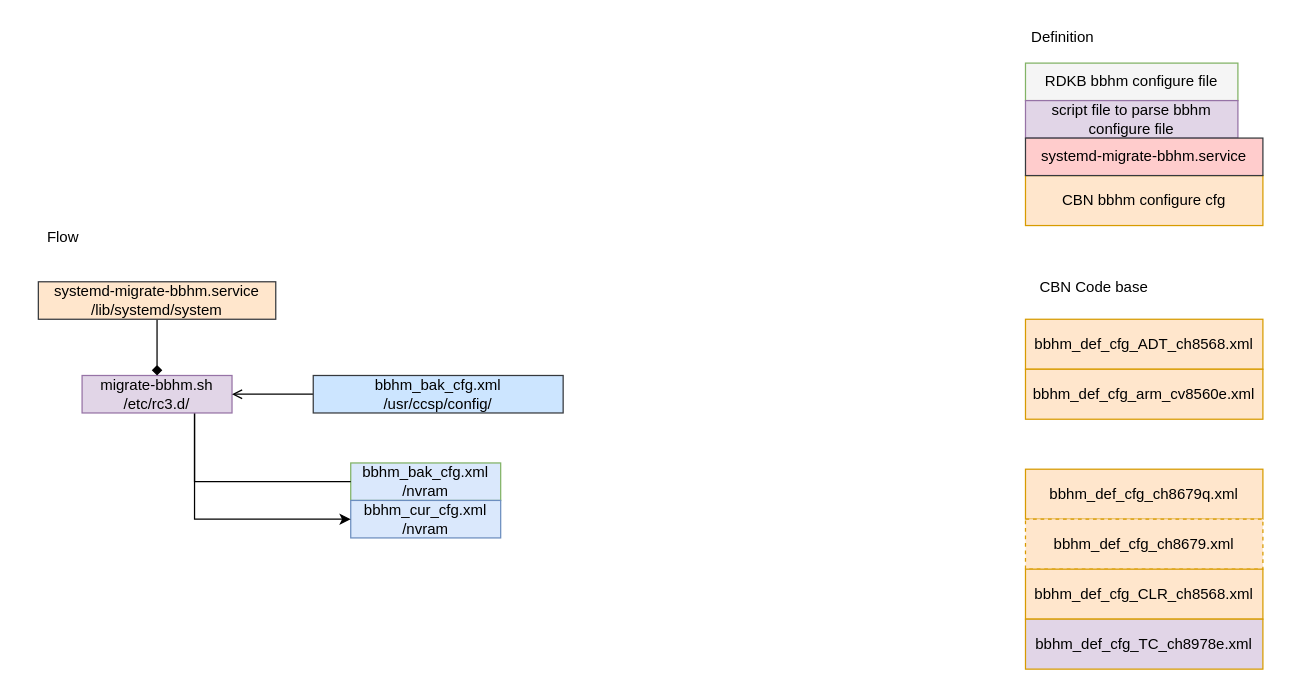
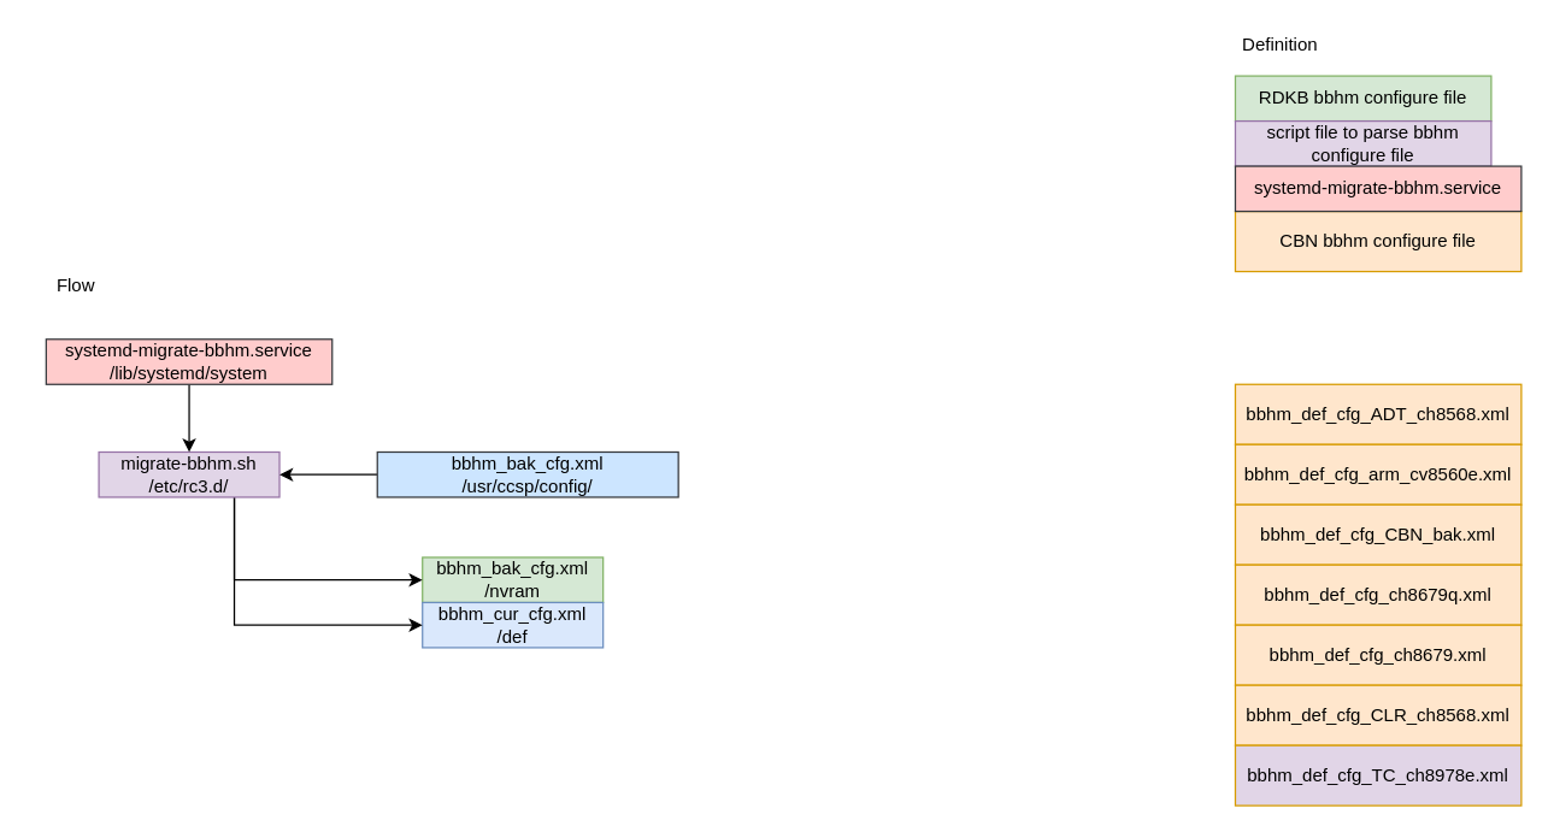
- <mxCell id="15" value="RDKB bbhm configure file" style="rounded=0;whiteSpace=wrap;html=1;fillColor=#f5f5f5;strokeColor=#82b366;" vertex="1" parent="1"><mxGeometry x="820" y="50" width="170" height="30" as="geometry" /></mxCell>
+ <mxCell id="15" value="RDKB bbhm configure file" style="rounded=0;whiteSpace=wrap;html=1;fillColor=#d5e8d4;strokeColor=#82b366;" vertex="1" parent="1"><mxGeometry x="820" y="50" width="170" height="30" as="geometry" /></mxCell>
- <mxCell id="14" value="CBN bbhm configure cfg" style="rounded=0;whiteSpace=wrap;html=1;fillColor=#ffe6cc;strokeColor=#d79b00;" vertex="1" parent="1"><mxGeometry x="820" y="140" width="190" height="40" as="geometry" /></mxCell>
+ <mxCell id="14" value="CBN bbhm configure file" style="rounded=0;whiteSpace=wrap;html=1;fillColor=#ffe6cc;strokeColor=#d79b00;" vertex="1" parent="1"><mxGeometry x="820" y="140" width="190" height="40" as="geometry" /></mxCell>
- <mxCell id="24" value="CBN Code base" style="text;html=1;strokeColor=none;fillColor=none;align=center;verticalAlign=middle;whiteSpace=wrap;rounded=0;" vertex="1" parent="1"><mxGeometry x="820" y="220" width="110" height="20" as="geometry" /></mxCell>
- <mxCell id="18" value="systemd-migrate-bbhm.service&lt;br&gt;/lib/systemd/system" style="rounded=0;whiteSpace=wrap;html=1;fillColor=#ffe6cc;strokeColor=#36393d;" vertex="1" parent="1"><mxGeometry x="30" y="225" width="190" height="30" as="geometry" /></mxCell>
+ <mxCell id="18" value="systemd-migrate-bbhm.service&lt;br&gt;/lib/systemd/system" style="rounded=0;whiteSpace=wrap;html=1;fillColor=#ffcccc;strokeColor=#36393d;" vertex="1" parent="1"><mxGeometry x="30" y="225" width="190" height="30" as="geometry" /></mxCell>
- <mxCell id="17" style="edgeStyle=orthogonalEdgeStyle;rounded=0;orthogonalLoop=1;jettySize=auto;html=1;exitX=0.5;exitY=1;exitDx=0;exitDy=0;entryX=0.5;entryY=0;entryDx=0;entryDy=0;endArrow=diamond;" edge="1" parent="1" source="18" target="8"><mxGeometry relative="1" as="geometry" /></mxCell>
+ <mxCell id="17" style="edgeStyle=orthogonalEdgeStyle;rounded=0;orthogonalLoop=1;jettySize=auto;html=1;exitX=0.5;exitY=1;exitDx=0;exitDy=0;entryX=0.5;entryY=0;entryDx=0;entryDy=0;" edge="1" parent="1" source="18" target="8"><mxGeometry relative="1" as="geometry" /></mxCell>
- <mxCell id="20" style="edgeStyle=orthogonalEdgeStyle;rounded=0;orthogonalLoop=1;jettySize=auto;html=1;exitX=0;exitY=0.5;exitDx=0;exitDy=0;entryX=1;entryY=0.5;entryDx=0;entryDy=0;endArrow=open;" edge="1" parent="1" source="21" target="8"><mxGeometry relative="1" as="geometry" /></mxCell>
+ <mxCell id="20" style="edgeStyle=orthogonalEdgeStyle;rounded=0;orthogonalLoop=1;jettySize=auto;html=1;exitX=0;exitY=0.5;exitDx=0;exitDy=0;entryX=1;entryY=0.5;entryDx=0;entryDy=0;" edge="1" parent="1" source="21" target="8"><mxGeometry relative="1" as="geometry" /></mxCell>
+ <mxCell id="9" value="bbhm_def_cfg_CBN_bak.xml" style="rounded=0;whiteSpace=wrap;html=1;fillColor=#ffe6cc;strokeColor=#d79b00;" vertex="1" parent="1"><mxGeometry x="820" y="335" width="190" height="40" as="geometry" /></mxCell>
- <mxCell id="6" style="edgeStyle=orthogonalEdgeStyle;rounded=0;orthogonalLoop=1;jettySize=auto;html=1;exitX=0.75;exitY=1;exitDx=0;exitDy=0;entryX=0;entryY=0.5;entryDx=0;entryDy=0;endArrow=none;" edge="1" parent="1" source="8" target="2"><mxGeometry relative="1" as="geometry" /></mxCell>
+ <mxCell id="6" style="edgeStyle=orthogonalEdgeStyle;rounded=0;orthogonalLoop=1;jettySize=auto;html=1;exitX=0.75;exitY=1;exitDx=0;exitDy=0;entryX=0;entryY=0.5;entryDx=0;entryDy=0;" edge="1" parent="1" source="8" target="2"><mxGeometry relative="1" as="geometry" /></mxCell>
- <mxCell id="2" value="bbhm_bak_cfg.xml&lt;br&gt;/nvram" style="rounded=0;whiteSpace=wrap;html=1;fillColor=#dae8fc;strokeColor=#82b366;" vertex="1" parent="1"><mxGeometry x="280" y="370" width="120" height="30" as="geometry" /></mxCell>
+ <mxCell id="2" value="bbhm_bak_cfg.xml&lt;br&gt;/nvram" style="rounded=0;whiteSpace=wrap;html=1;fillColor=#d5e8d4;strokeColor=#82b366;" vertex="1" parent="1"><mxGeometry x="280" y="370" width="120" height="30" as="geometry" /></mxCell>
- <mxCell id="3" value="bbhm_cur_cfg.xml&lt;br&gt;/nvram" style="rounded=0;whiteSpace=wrap;html=1;fillColor=#dae8fc;strokeColor=#6c8ebf;" vertex="1" parent="1"><mxGeometry x="280" y="400" width="120" height="30" as="geometry" /></mxCell>
+ <mxCell id="3" value="bbhm_cur_cfg.xml&lt;br&gt;/def" style="rounded=0;whiteSpace=wrap;html=1;fillColor=#dae8fc;strokeColor=#6c8ebf;" vertex="1" parent="1"><mxGeometry x="280" y="400" width="120" height="30" as="geometry" /></mxCell>
- <mxCell id="11" value="bbhm_def_cfg_ch8679.xml" style="rounded=0;whiteSpace=wrap;html=1;fillColor=#ffe6cc;strokeColor=#d79b00;dashed=1;" vertex="1" parent="1"><mxGeometry x="820" y="415" width="190" height="40" as="geometry" /></mxCell>
+ <mxCell id="11" value="bbhm_def_cfg_ch8679.xml" style="rounded=0;whiteSpace=wrap;html=1;fillColor=#ffe6cc;strokeColor=#d79b00;" vertex="1" parent="1"><mxGeometry x="820" y="415" width="190" height="40" as="geometry" /></mxCell>
